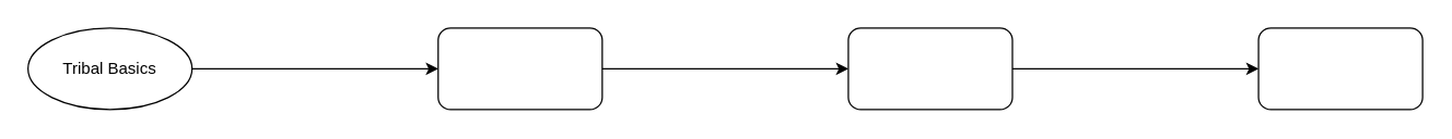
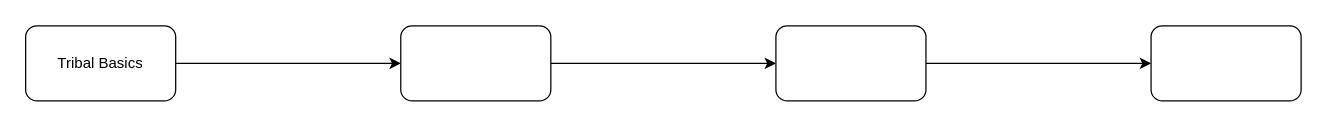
- <mxCell id="3" value="Tribal Basics" style="ellipse;whiteSpace=wrap;html=1;" vertex="1" parent="1"><mxGeometry y="20" width="120" height="60" as="geometry" x="20" /></mxCell>
+ <mxCell id="3" value="Tribal Basics" style="rounded=1;whiteSpace=wrap;html=1;" vertex="1" parent="1"><mxGeometry y="20" width="120" height="60" as="geometry" x="20" /></mxCell>
